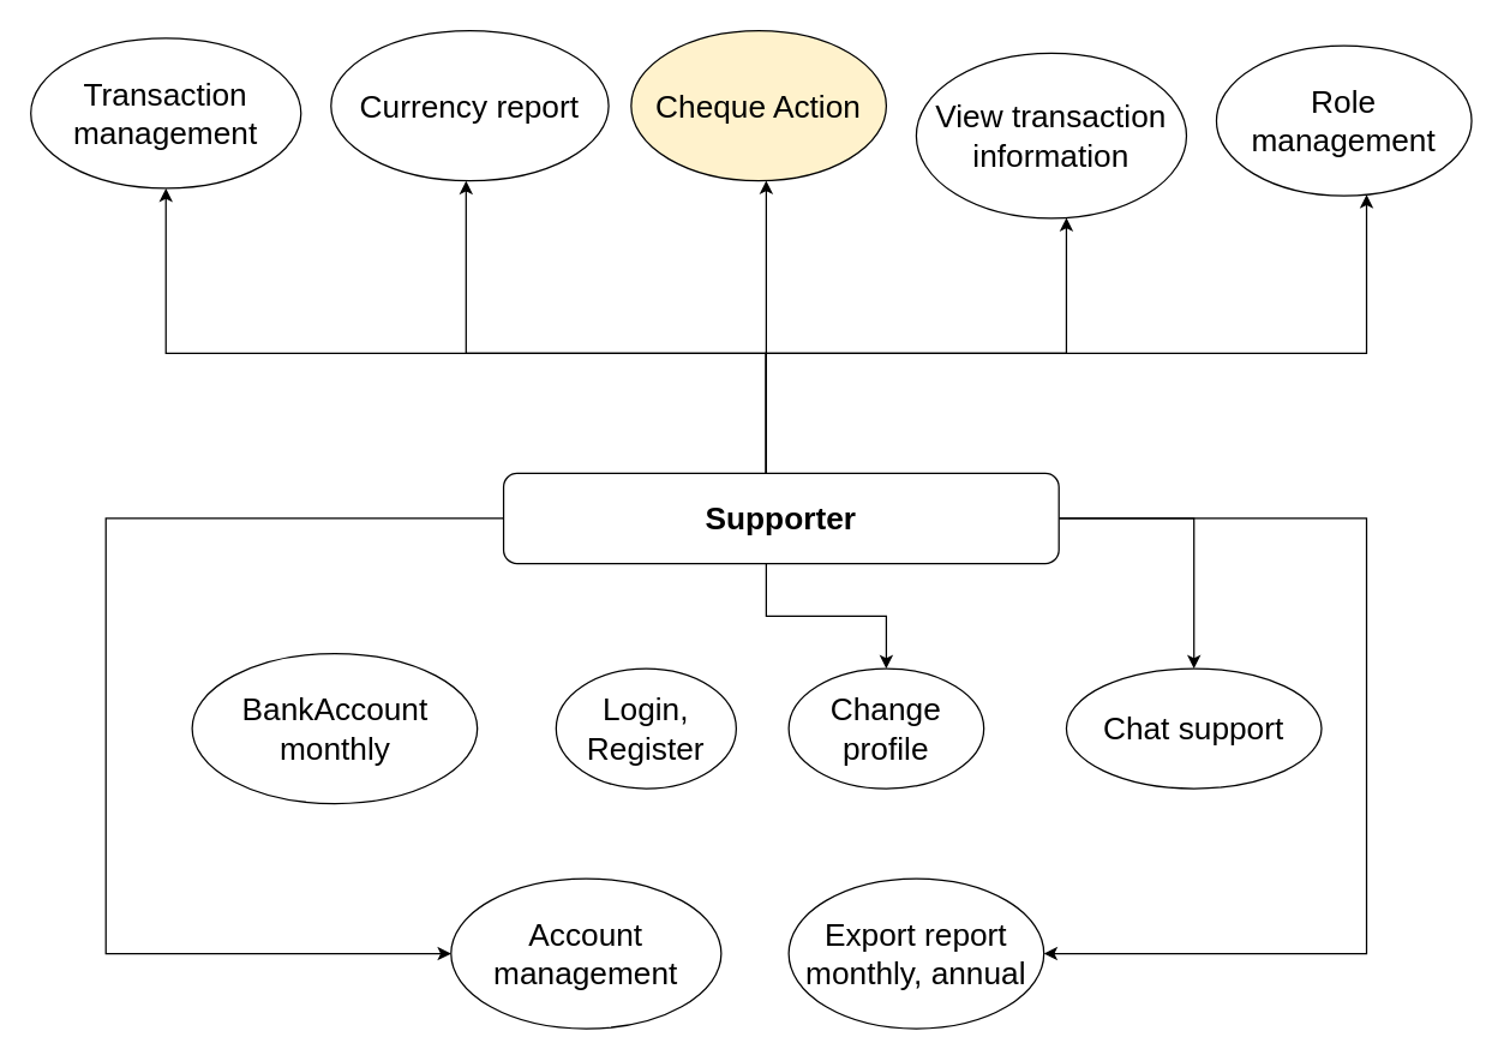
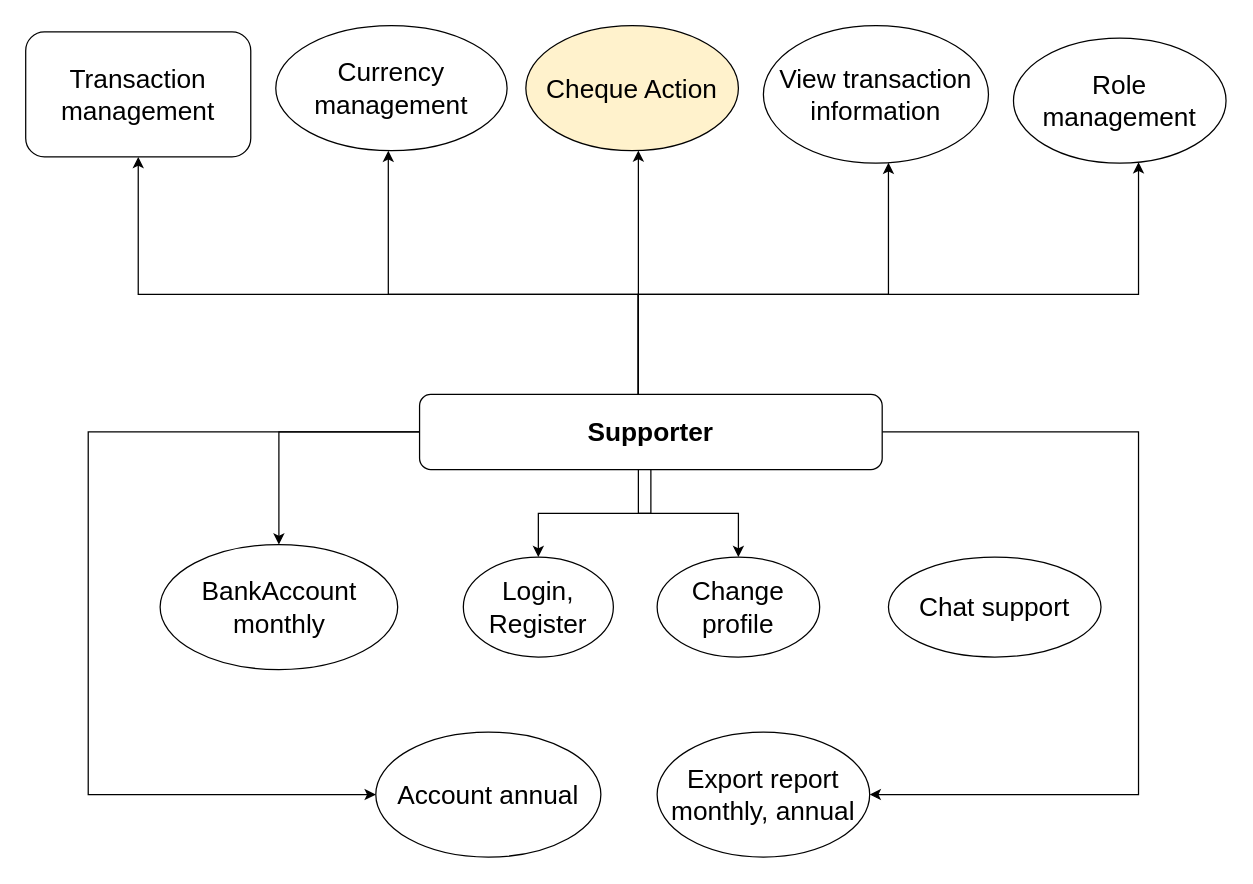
- <mxCell id="6" value="Currency report" style="ellipse;whiteSpace=wrap;html=1;fontSize=21;" parent="1" vertex="1"><mxGeometry x="220" y="20" width="185" height="100" as="geometry" /></mxCell>
+ <mxCell id="6" value="Currency management" style="ellipse;whiteSpace=wrap;html=1;fontSize=21;" parent="1" vertex="1"><mxGeometry x="220" y="20" width="185" height="100" as="geometry" /></mxCell>
- <mxCell id="8" value="Transaction management" style="ellipse;whiteSpace=wrap;html=1;fontSize=21;" parent="1" vertex="1"><mxGeometry x="20" y="25" width="180" height="100" as="geometry" /></mxCell>
+ <mxCell id="8" value="Transaction management" style="whiteSpace=wrap;html=1;fontSize=21;rounded=1;" parent="1" vertex="1"><mxGeometry x="20" y="25" width="180" height="100" as="geometry" /></mxCell>
- <mxCell id="21" value="&lt;div&gt;&lt;span&gt;View transaction information&lt;/span&gt;&lt;br&gt;&lt;/div&gt;" style="ellipse;whiteSpace=wrap;html=1;fontSize=21;" parent="1" vertex="1"><mxGeometry x="610" y="35" width="180" height="110" as="geometry" /></mxCell>
+ <mxCell id="21" value="&lt;div&gt;&lt;span&gt;View transaction information&lt;/span&gt;&lt;br&gt;&lt;/div&gt;" style="ellipse;whiteSpace=wrap;html=1;fontSize=21;" parent="1" vertex="1"><mxGeometry x="610" y="20" width="180" height="110" as="geometry" /></mxCell>
+ <mxCell id="13" style="edgeStyle=orthogonalEdgeStyle;rounded=0;orthogonalLoop=1;jettySize=auto;html=1;" edge="1" parent="1" source="19" target="5"><mxGeometry relative="1" as="geometry" /></mxCell>
- <mxCell id="10" style="edgeStyle=orthogonalEdgeStyle;rounded=0;orthogonalLoop=1;jettySize=auto;html=1;" parent="1" source="19" target="20" edge="1"><mxGeometry relative="1" as="geometry" /></mxCell>
+ <mxCell id="10" style="edgeStyle=orthogonalEdgeStyle;rounded=0;orthogonalLoop=1;jettySize=auto;html=1;" parent="1" source="19" target="2" edge="1"><mxGeometry relative="1" as="geometry" /></mxCell>
- <mxCell id="4" value="Account management" style="ellipse;whiteSpace=wrap;html=1;fontSize=21;" parent="1" vertex="1"><mxGeometry x="300" y="585" width="180" height="100" as="geometry" /></mxCell>
+ <mxCell id="4" value="Account annual" style="ellipse;whiteSpace=wrap;html=1;fontSize=21;" parent="1" vertex="1"><mxGeometry x="300" y="585" width="180" height="100" as="geometry" /></mxCell>
